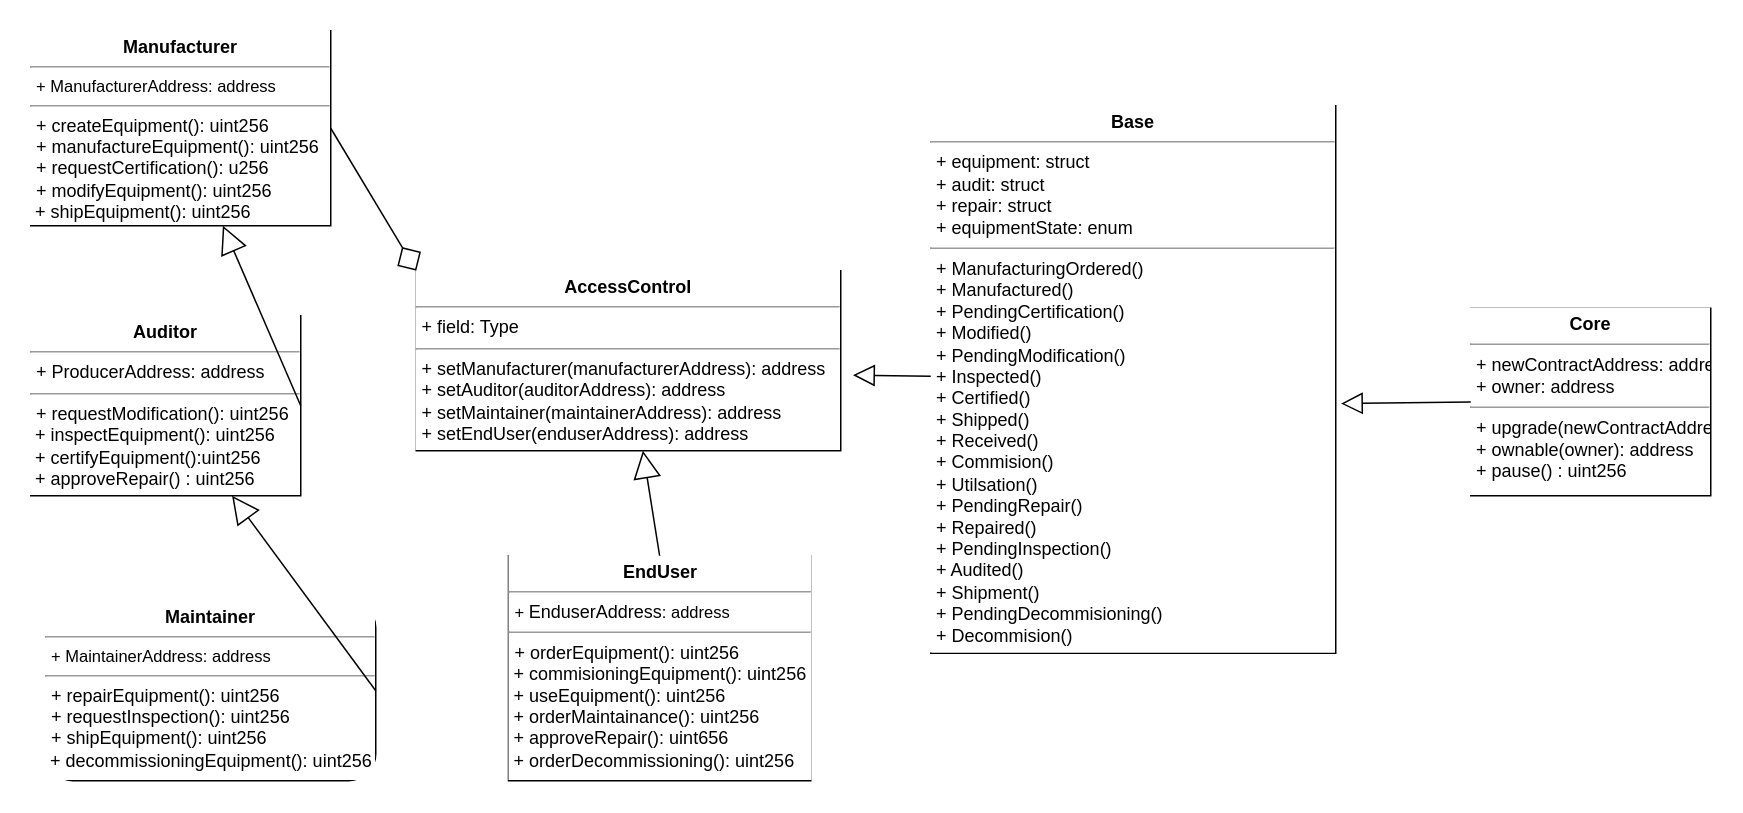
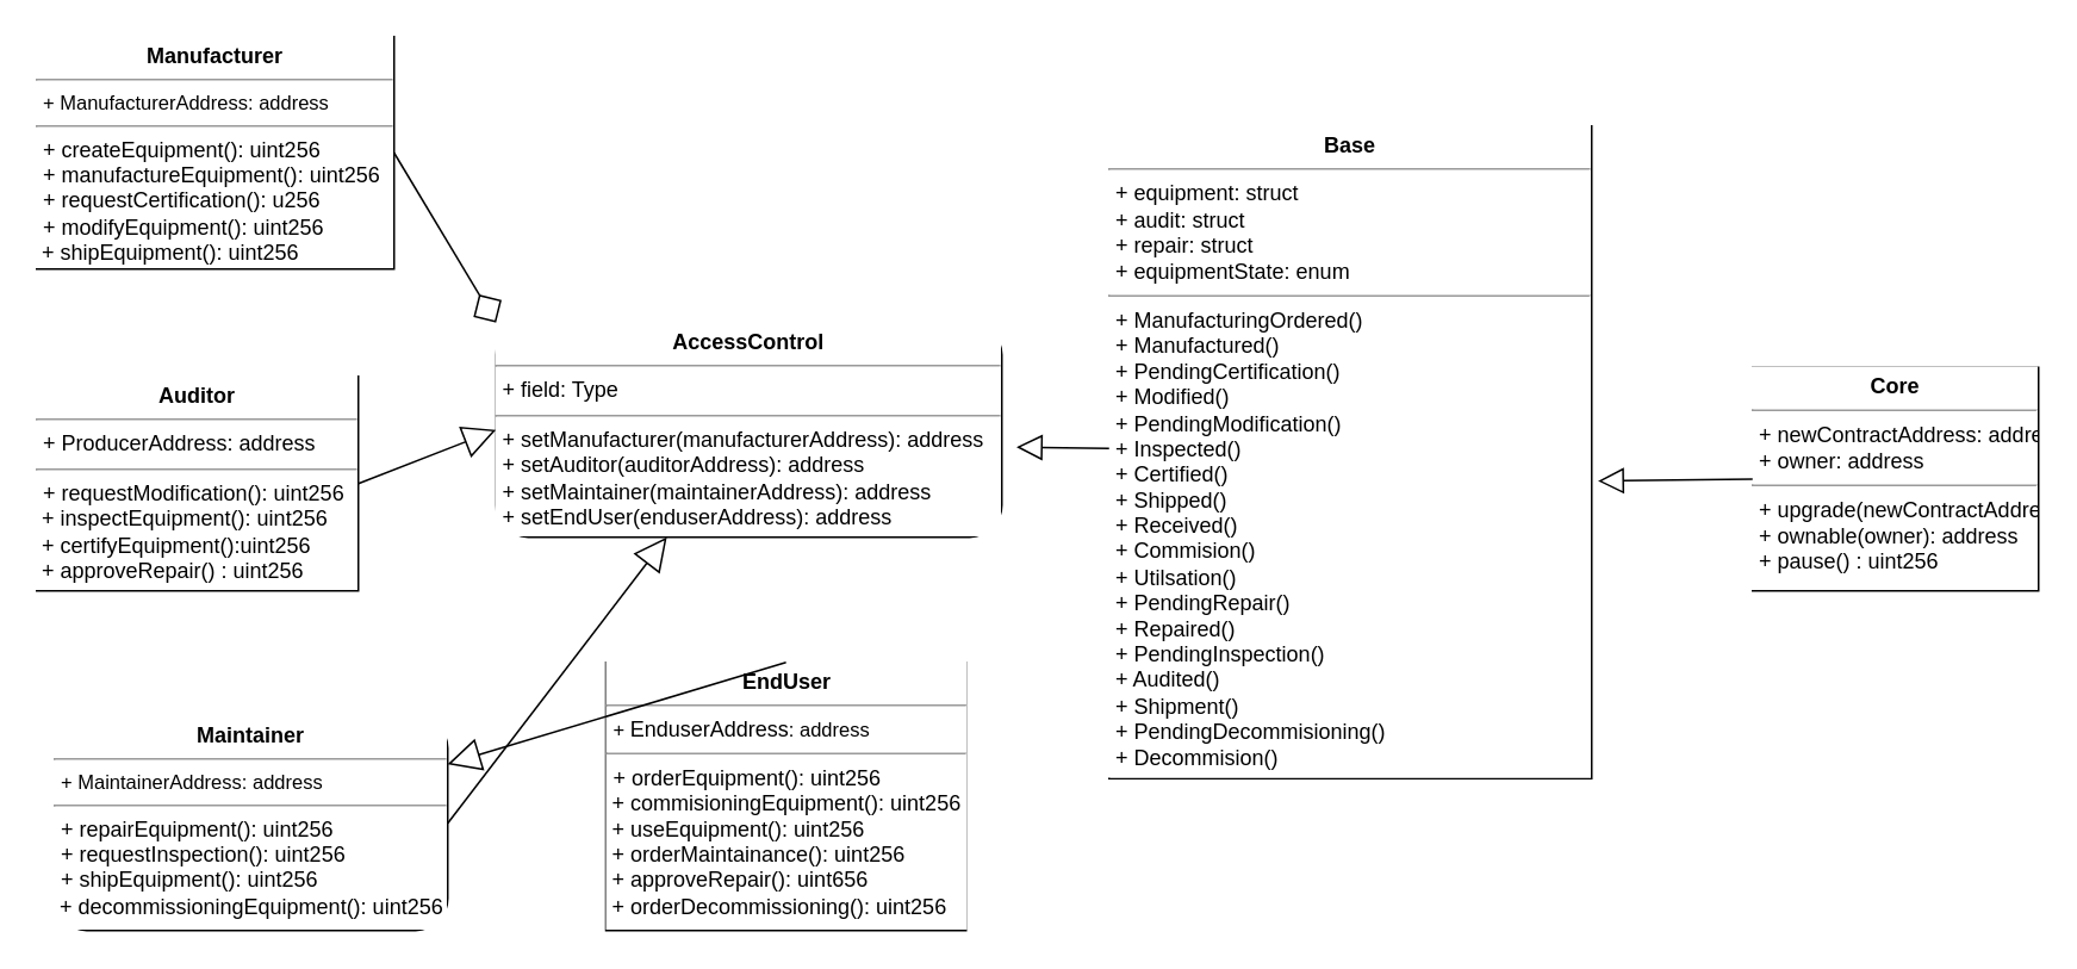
- <mxCell id="11" value="" style="endArrow=block;endSize=16;endFill=0;html=1;fontSize=12;fontColor=#000000;exitX=1;exitY=0.5;exitDx=0;exitDy=0;labelBackgroundColor=#FFFFFF;" parent="1" source="3" target="6" edge="1"><mxGeometry x="0.031" width="160" relative="1" as="geometry"><mxPoint x="190" y="320" as="sourcePoint" /><mxPoint x="350" y="320" as="targetPoint" /><mxPoint as="offset" /></mxGeometry></mxCell>
+ <mxCell id="11" value="" style="endArrow=block;endSize=16;endFill=0;html=1;fontSize=12;fontColor=#000000;exitX=1;exitY=0.5;exitDx=0;exitDy=0;entryX=0;entryY=0.5;entryDx=0;entryDy=0;labelBackgroundColor=#FFFFFF;" parent="1" source="3" target="2" edge="1"><mxGeometry x="0.031" width="160" relative="1" as="geometry"><mxPoint x="190" y="320" as="sourcePoint" /><mxPoint x="350" y="320" as="targetPoint" /><mxPoint as="offset" /></mxGeometry></mxCell>
- <mxCell id="2" value="&lt;p style=&quot;margin: 0px ; margin-top: 4px ; text-align: center&quot;&gt;&lt;b&gt;AccessControl&lt;/b&gt;&lt;/p&gt;&lt;hr size=&quot;1&quot;&gt;&lt;p style=&quot;margin: 0px ; margin-left: 4px&quot;&gt;+ field: Type&lt;/p&gt;&lt;hr size=&quot;1&quot;&gt;&lt;p style=&quot;margin: 0px ; margin-left: 4px&quot;&gt;+ setManufacturer(manufacturerAddress): address&lt;/p&gt;&lt;p style=&quot;margin: 0px ; margin-left: 4px&quot;&gt;+ set&lt;span style=&quot;text-align: center&quot;&gt;Auditor&lt;/span&gt;(auditorAddress): address&lt;br&gt;&lt;/p&gt;&lt;p style=&quot;margin: 0px ; margin-left: 4px&quot;&gt;+ set&lt;span style=&quot;text-align: center&quot;&gt;Maintainer&lt;/span&gt;&lt;span&gt;(maintainerAddress): address&lt;/span&gt;&lt;/p&gt;&lt;p style=&quot;margin: 0px ; margin-left: 4px&quot;&gt;+ set&lt;span style=&quot;text-align: center&quot;&gt;EndUser&lt;/span&gt;&lt;span&gt;(enduserAddress): address&lt;/span&gt;&lt;/p&gt;&lt;p style=&quot;margin: 0px ; margin-left: 4px&quot;&gt;&lt;br&gt;&lt;/p&gt;" style="verticalAlign=top;align=left;overflow=fill;fontSize=12;fontFamily=Helvetica;html=1;fontColor=#000000;labelBackgroundColor=#FFFFFF;" parent="1" vertex="1"><mxGeometry x="277" y="180" width="283" height="120" as="geometry" /></mxCell>
+ <mxCell id="2" value="&lt;p style=&quot;margin: 0px ; margin-top: 4px ; text-align: center&quot;&gt;&lt;b&gt;AccessControl&lt;/b&gt;&lt;/p&gt;&lt;hr size=&quot;1&quot;&gt;&lt;p style=&quot;margin: 0px ; margin-left: 4px&quot;&gt;+ field: Type&lt;/p&gt;&lt;hr size=&quot;1&quot;&gt;&lt;p style=&quot;margin: 0px ; margin-left: 4px&quot;&gt;+ setManufacturer(manufacturerAddress): address&lt;/p&gt;&lt;p style=&quot;margin: 0px ; margin-left: 4px&quot;&gt;+ set&lt;span style=&quot;text-align: center&quot;&gt;Auditor&lt;/span&gt;(auditorAddress): address&lt;br&gt;&lt;/p&gt;&lt;p style=&quot;margin: 0px ; margin-left: 4px&quot;&gt;+ set&lt;span style=&quot;text-align: center&quot;&gt;Maintainer&lt;/span&gt;&lt;span&gt;(maintainerAddress): address&lt;/span&gt;&lt;/p&gt;&lt;p style=&quot;margin: 0px ; margin-left: 4px&quot;&gt;+ set&lt;span style=&quot;text-align: center&quot;&gt;EndUser&lt;/span&gt;&lt;span&gt;(enduserAddress): address&lt;/span&gt;&lt;/p&gt;&lt;p style=&quot;margin: 0px ; margin-left: 4px&quot;&gt;&lt;br&gt;&lt;/p&gt;" style="verticalAlign=top;align=left;overflow=fill;fontSize=12;fontFamily=Helvetica;html=1;fontColor=#000000;labelBackgroundColor=#FFFFFF;rounded=1;" parent="1" vertex="1"><mxGeometry x="277" y="180" width="283" height="120" as="geometry" /></mxCell>
- <mxCell id="14" value="" style="endArrow=block;endSize=16;endFill=0;html=1;fontSize=12;fontColor=#000000;exitX=0.5;exitY=0;exitDx=0;exitDy=0;labelBackgroundColor=#FFFFFF;" parent="1" source="7" target="2" edge="1"><mxGeometry width="160" relative="1" as="geometry"><mxPoint x="420" y="450" as="sourcePoint" /><mxPoint x="517" y="450" as="targetPoint" /></mxGeometry></mxCell>
+ <mxCell id="14" value="" style="endArrow=block;endSize=16;endFill=0;html=1;fontSize=12;fontColor=#000000;exitX=0.5;exitY=0;exitDx=0;exitDy=0;labelBackgroundColor=#FFFFFF;" parent="1" source="7" target="5" edge="1"><mxGeometry width="160" relative="1" as="geometry"><mxPoint x="420" y="450" as="sourcePoint" /><mxPoint x="517" y="450" as="targetPoint" /></mxGeometry></mxCell>
- <mxCell id="12" value="" style="endArrow=block;endSize=16;endFill=0;html=1;fontSize=12;fontColor=#000000;exitX=1;exitY=0.5;exitDx=0;exitDy=0;labelBackgroundColor=#FFFFFF;" parent="1" source="5" target="3" edge="1"><mxGeometry width="160" relative="1" as="geometry"><mxPoint x="200" y="340" as="sourcePoint" /><mxPoint x="297" y="340" as="targetPoint" /></mxGeometry></mxCell>
+ <mxCell id="12" value="" style="endArrow=block;endSize=16;endFill=0;html=1;fontSize=12;fontColor=#000000;exitX=1;exitY=0.5;exitDx=0;exitDy=0;labelBackgroundColor=#FFFFFF;" parent="1" source="5" target="2" edge="1"><mxGeometry width="160" relative="1" as="geometry"><mxPoint x="200" y="340" as="sourcePoint" /><mxPoint x="297" y="340" as="targetPoint" /></mxGeometry></mxCell>
